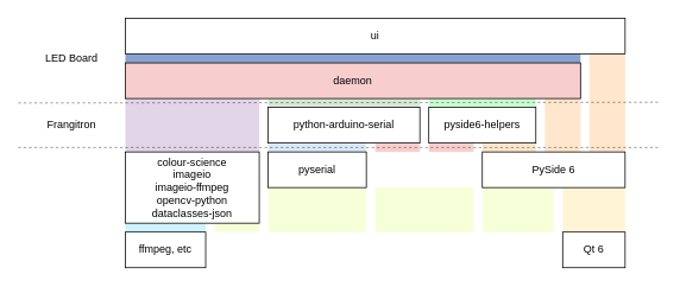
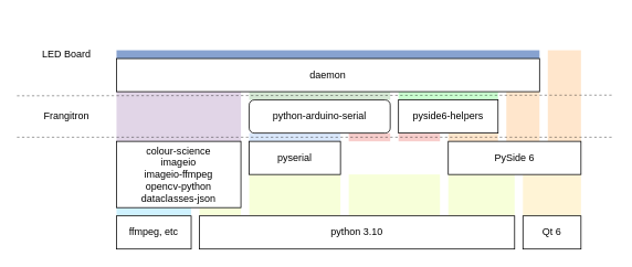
- <mxCell id="17" value="ui" style="rounded=0;whiteSpace=wrap;html=1;" parent="1" vertex="1"><mxGeometry y="20" width="560" height="40" as="geometry" x="140" /></mxCell>
- <mxCell id="16" value="daemon" style="rounded=0;whiteSpace=wrap;html=1;fillColor=#f8cecc;" parent="1" vertex="1"><mxGeometry y="70" width="510" height="40" as="geometry" x="140" /></mxCell>
+ <mxCell id="16" value="daemon" style="rounded=0;whiteSpace=wrap;html=1;" parent="1" vertex="1"><mxGeometry y="70" width="510" height="40" as="geometry" x="140" /></mxCell>
- <mxCell id="14" value="python-arduino-serial" style="rounded=0;whiteSpace=wrap;html=1;" parent="1" vertex="1"><mxGeometry x="300" y="120" width="170" height="40" as="geometry" /></mxCell>
+ <mxCell id="14" value="python-arduino-serial" style="whiteSpace=wrap;html=1;rounded=1;" parent="1" vertex="1"><mxGeometry x="300" y="120" width="170" height="40" as="geometry" /></mxCell>
+ <mxCell id="22" value="python 3.10" style="rounded=0;whiteSpace=wrap;html=1;" parent="1" vertex="1"><mxGeometry x="240" y="260" width="380" height="40" as="geometry" /></mxCell>
